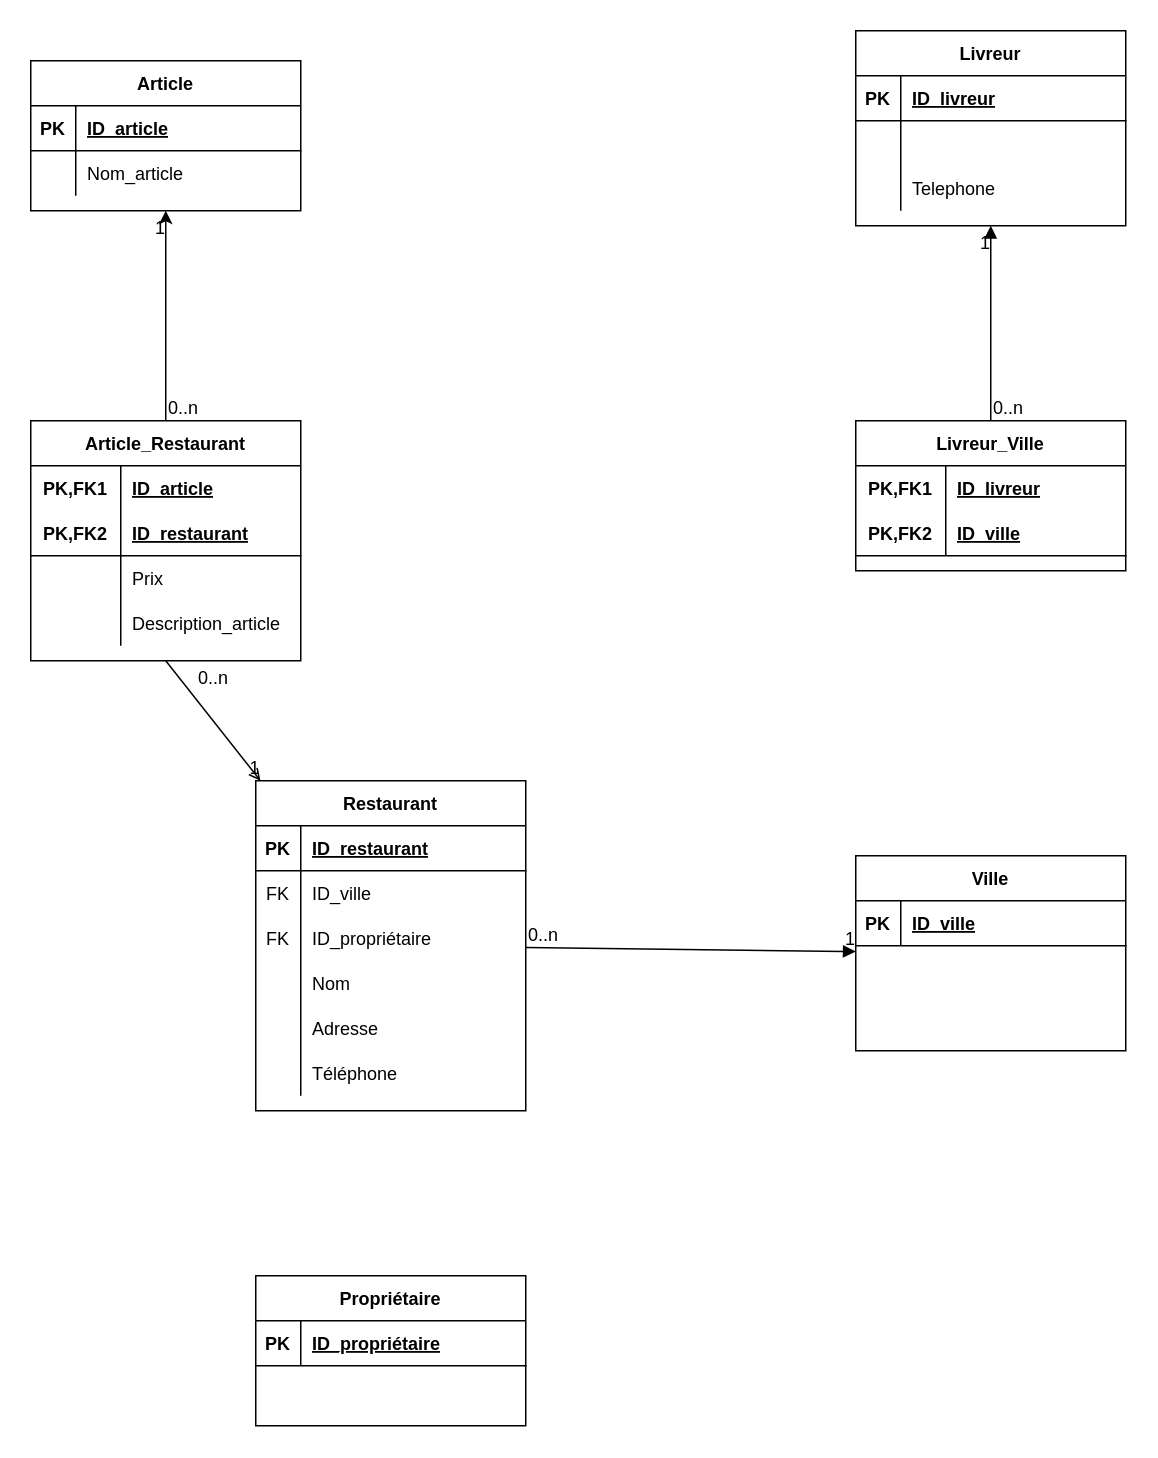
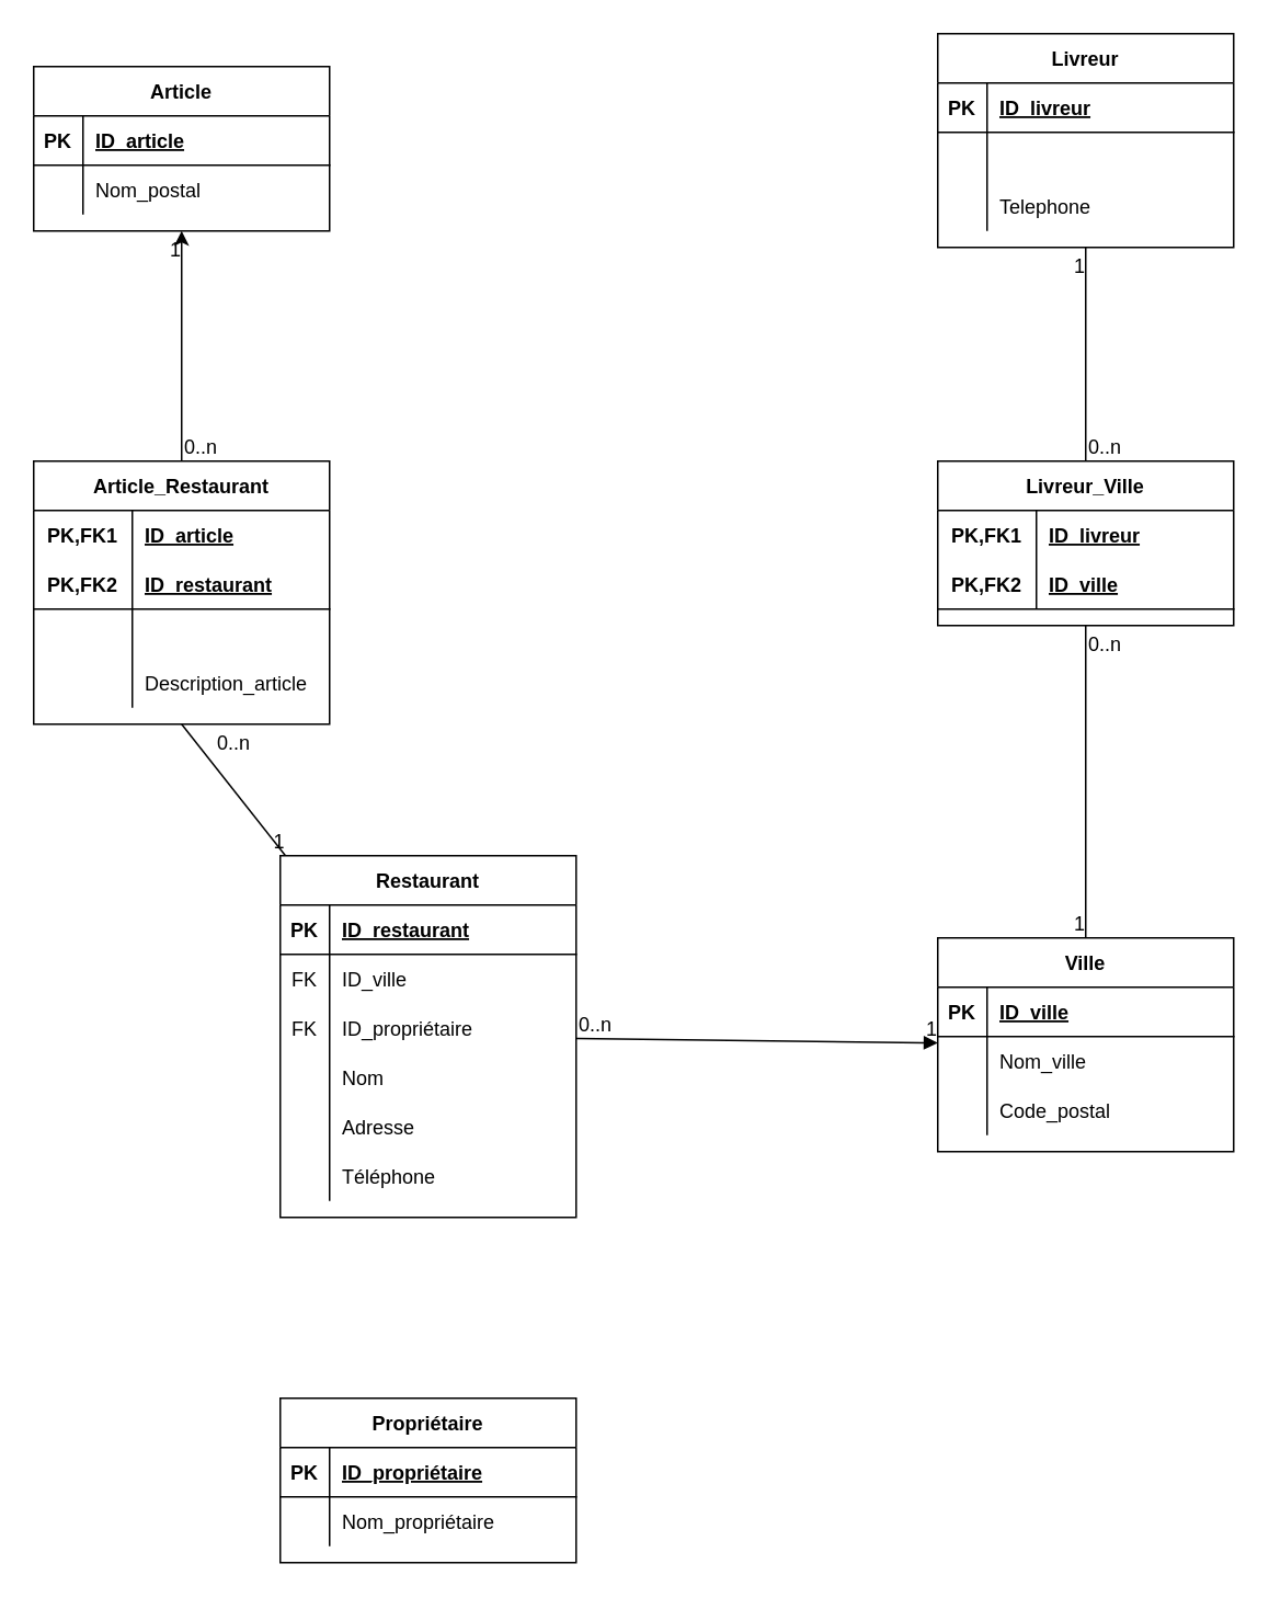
- <mxCell id="32" value="Nom_article" style="shape=partialRectangle;connectable=0;fillColor=none;top=0;left=0;bottom=0;right=0;align=left;spacingLeft=6;overflow=hidden;" vertex="1" parent="30"><mxGeometry x="30" width="150" height="30" as="geometry" /></mxCell>
+ <mxCell id="32" value="Nom_postal" style="shape=partialRectangle;connectable=0;fillColor=none;top=0;left=0;bottom=0;right=0;align=left;spacingLeft=6;overflow=hidden;" vertex="1" parent="30"><mxGeometry x="30" width="150" height="30" as="geometry" /></mxCell>
- <mxCell id="14" value="" style="endArrow=block;html=1;rounded=0;" edge="1" parent="1" source="82" target="17"><mxGeometry relative="1" as="geometry"><mxPoint x="620" y="330" as="sourcePoint" /><mxPoint x="620" y="190" as="targetPoint" /></mxGeometry></mxCell>
+ <mxCell id="14" value="" style="endArrow=none;html=1;rounded=0;" edge="1" parent="1" source="82" target="17"><mxGeometry relative="1" as="geometry"><mxPoint x="620" y="330" as="sourcePoint" /><mxPoint x="620" y="190" as="targetPoint" /></mxGeometry></mxCell>
- <mxCell id="42" value="Prix" style="shape=partialRectangle;connectable=0;fillColor=none;top=0;left=0;bottom=0;right=0;align=left;spacingLeft=6;overflow=hidden;" vertex="1" parent="40"><mxGeometry x="60" width="120" height="30" as="geometry" /></mxCell>
+ <mxCell id="5" value="" style="endArrow=none;html=1;rounded=0;exitX=0.5;exitY=1;exitDx=0;exitDy=0;" edge="1" parent="1" source="82" target="72"><mxGeometry relative="1" as="geometry"><mxPoint x="610" y="480" as="sourcePoint" /><mxPoint x="770" y="480" as="targetPoint" /></mxGeometry></mxCell>
+ <mxCell id="6" value="0..n" style="resizable=0;html=1;align=left;verticalAlign=bottom;" connectable="0" vertex="1" parent="5"><mxGeometry x="-1" relative="1" as="geometry"><mxPoint y="20" as="offset" /></mxGeometry></mxCell>
+ <mxCell id="7" value="1" style="resizable=0;html=1;align=right;verticalAlign=bottom;" connectable="0" vertex="1" parent="5"><mxGeometry x="1" relative="1" as="geometry" /></mxCell>
- <mxCell id="8" value="" style="endArrow=open;html=1;rounded=0;exitX=0.5;exitY=1;exitDx=0;exitDy=0;" edge="1" parent="1" source="33" target="46"><mxGeometry relative="1" as="geometry"><mxPoint x="440" y="480" as="sourcePoint" /><mxPoint x="600" y="480" as="targetPoint" /></mxGeometry></mxCell>
+ <mxCell id="8" value="" style="endArrow=none;html=1;rounded=0;exitX=0.5;exitY=1;exitDx=0;exitDy=0;" edge="1" parent="1" source="33" target="46"><mxGeometry relative="1" as="geometry"><mxPoint x="440" y="480" as="sourcePoint" /><mxPoint x="600" y="480" as="targetPoint" /></mxGeometry></mxCell>
+ <mxCell id="78" value="Nom_ville" style="shape=partialRectangle;connectable=0;fillColor=none;top=0;left=0;bottom=0;right=0;align=left;spacingLeft=6;overflow=hidden;" vertex="1" parent="76"><mxGeometry x="30" width="150" height="30" as="geometry" /></mxCell>
+ <mxCell id="81" value="Code_postal" style="shape=partialRectangle;connectable=0;fillColor=none;top=0;left=0;bottom=0;right=0;align=left;spacingLeft=6;overflow=hidden;" vertex="1" parent="79"><mxGeometry x="30" width="150" height="30" as="geometry" /></mxCell>
+ <mxCell id="71" value="Nom_propriétaire" style="shape=partialRectangle;connectable=0;fillColor=none;top=0;left=0;bottom=0;right=0;align=left;spacingLeft=6;overflow=hidden;" vertex="1" parent="69"><mxGeometry x="30" width="150" height="30" as="geometry" /></mxCell>
